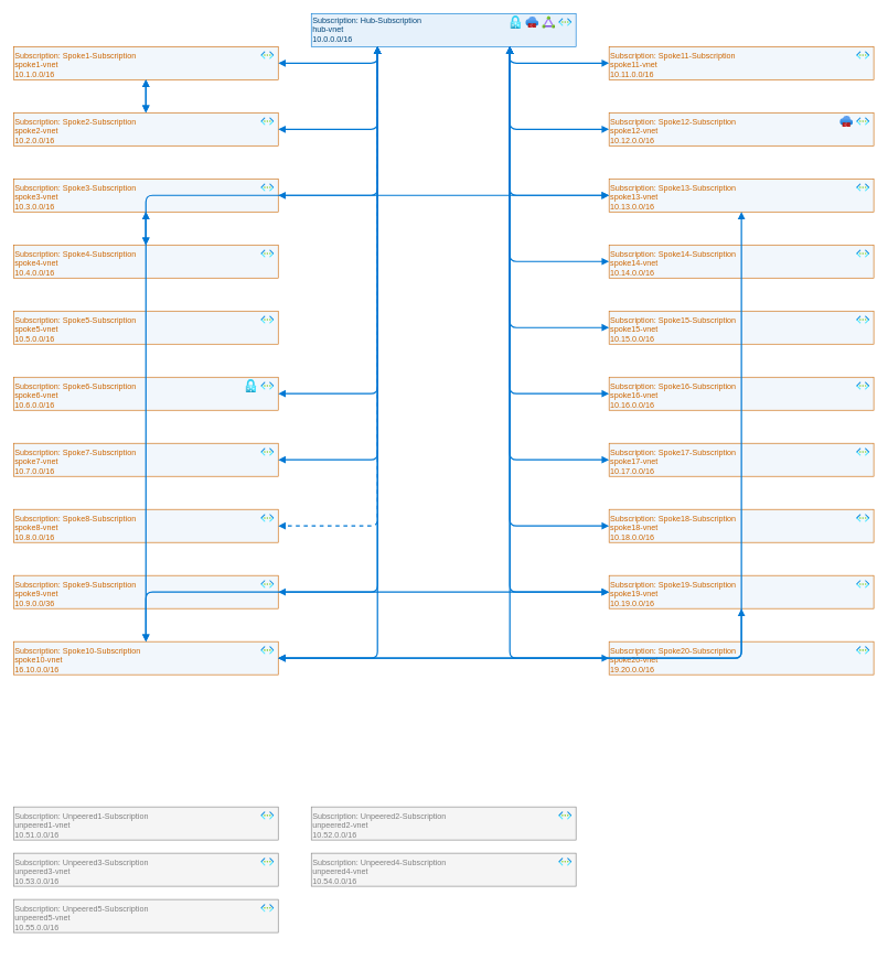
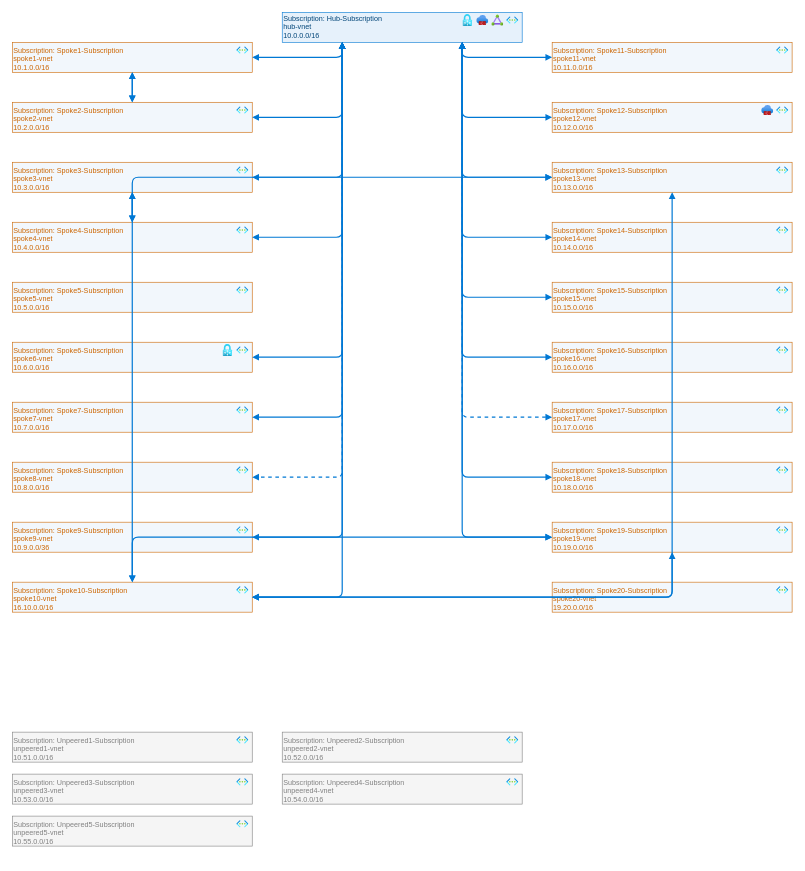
+ <mxCell id="64" edge="1" source="3" target="62" style="edgeStyle=orthogonalEdgeStyle;rounded=1;strokeColor=#0078D4;strokeWidth=2;endArrow=block;startArrow=block;" parent="1"><mxGeometry relative="1" as="geometry"><Array as="points"><mxPoint x="570" y="395" /></Array></mxGeometry></mxCell>
- <mxCell id="36" edge="1" source="3" target="34" style="edgeStyle=orthogonalEdgeStyle;rounded=1;strokeColor=#0078D4;strokeWidth=2;endArrow=block;startArrow=block;" parent="1"><mxGeometry relative="1" as="geometry"><Array as="points"><mxPoint x="770" y="695" /></Array></mxGeometry></mxCell>
+ <mxCell id="36" edge="1" source="3" target="34" style="edgeStyle=orthogonalEdgeStyle;rounded=1;strokeColor=#0078D4;strokeWidth=2;endArrow=block;startArrow=block;dashed=1;" parent="1"><mxGeometry relative="1" as="geometry"><Array as="points"><mxPoint x="770" y="695" /></Array></mxGeometry></mxCell>
- <mxCell id="48" edge="1" source="3" target="46" style="edgeStyle=orthogonalEdgeStyle;rounded=1;strokeColor=#0078D4;strokeWidth=2;endArrow=block;startArrow=block;" parent="1"><mxGeometry relative="1" as="geometry"><Array as="points"><mxPoint x="770" y="995" /></Array></mxGeometry></mxCell>
